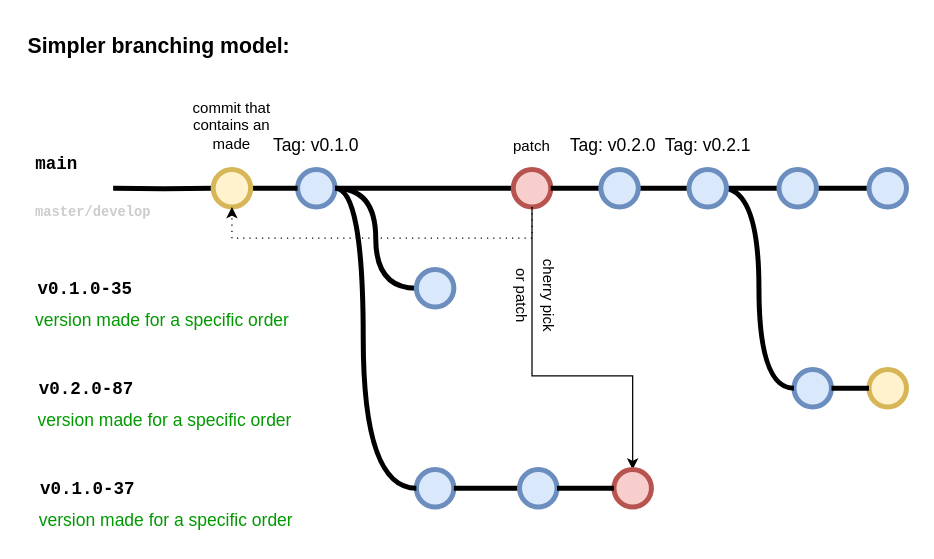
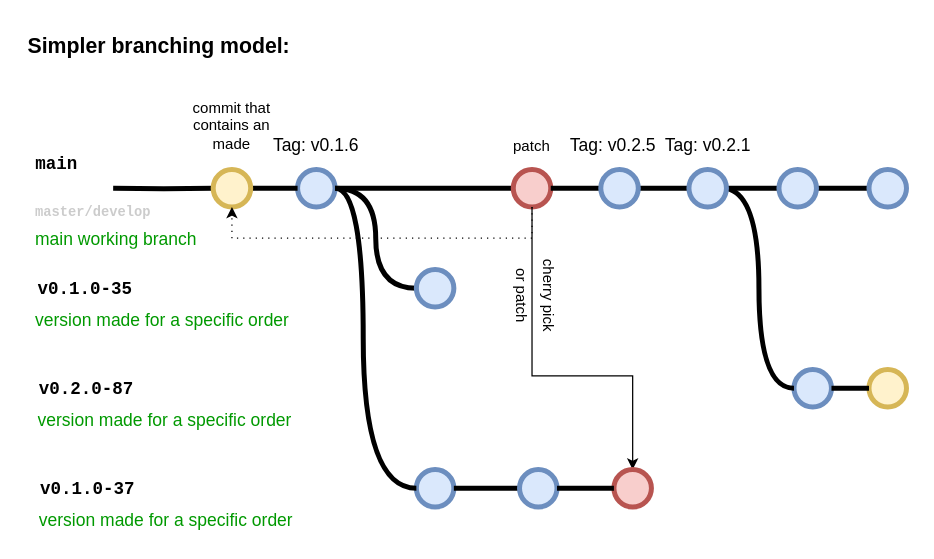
- <mxCell id="41" value="Tag: v0.1.0" style="text;html=1;strokeColor=none;fillColor=none;align=center;verticalAlign=middle;whiteSpace=wrap;overflow=hidden;fontSize=14;" parent="1" vertex="1"><mxGeometry x="211.25" y="105" width="82.5" height="20" as="geometry" /></mxCell>
+ <mxCell id="41" value="Tag: v0.1.6" style="text;html=1;strokeColor=none;fillColor=none;align=center;verticalAlign=middle;whiteSpace=wrap;overflow=hidden;fontSize=14;" parent="1" vertex="1"><mxGeometry x="211.25" y="105" width="82.5" height="20" as="geometry" /></mxCell>
- <mxCell id="42" value="Tag: v0.2.0" style="text;html=1;strokeColor=none;fillColor=none;align=center;verticalAlign=middle;whiteSpace=wrap;overflow=hidden;fontSize=14;" parent="1" vertex="1"><mxGeometry x="445" y="105" width="90" height="20" as="geometry" /></mxCell>
+ <mxCell id="42" value="Tag: v0.2.5" style="text;html=1;strokeColor=none;fillColor=none;align=center;verticalAlign=middle;whiteSpace=wrap;overflow=hidden;fontSize=14;" parent="1" vertex="1"><mxGeometry x="445" y="105" width="90" height="20" as="geometry" /></mxCell>
+ <mxCell id="14" value="&lt;span lang=&quot;en&quot; class=&quot;HwtZe&quot;&gt;main working branch&lt;/span&gt;" style="text;html=1;strokeColor=none;fillColor=none;align=left;verticalAlign=middle;whiteSpace=wrap;overflow=hidden;fontSize=14;fontStyle=0;fontColor=#009900;" parent="1" vertex="1"><mxGeometry x="26.25" y="180" width="132.25" height="20" as="geometry" /></mxCell>
